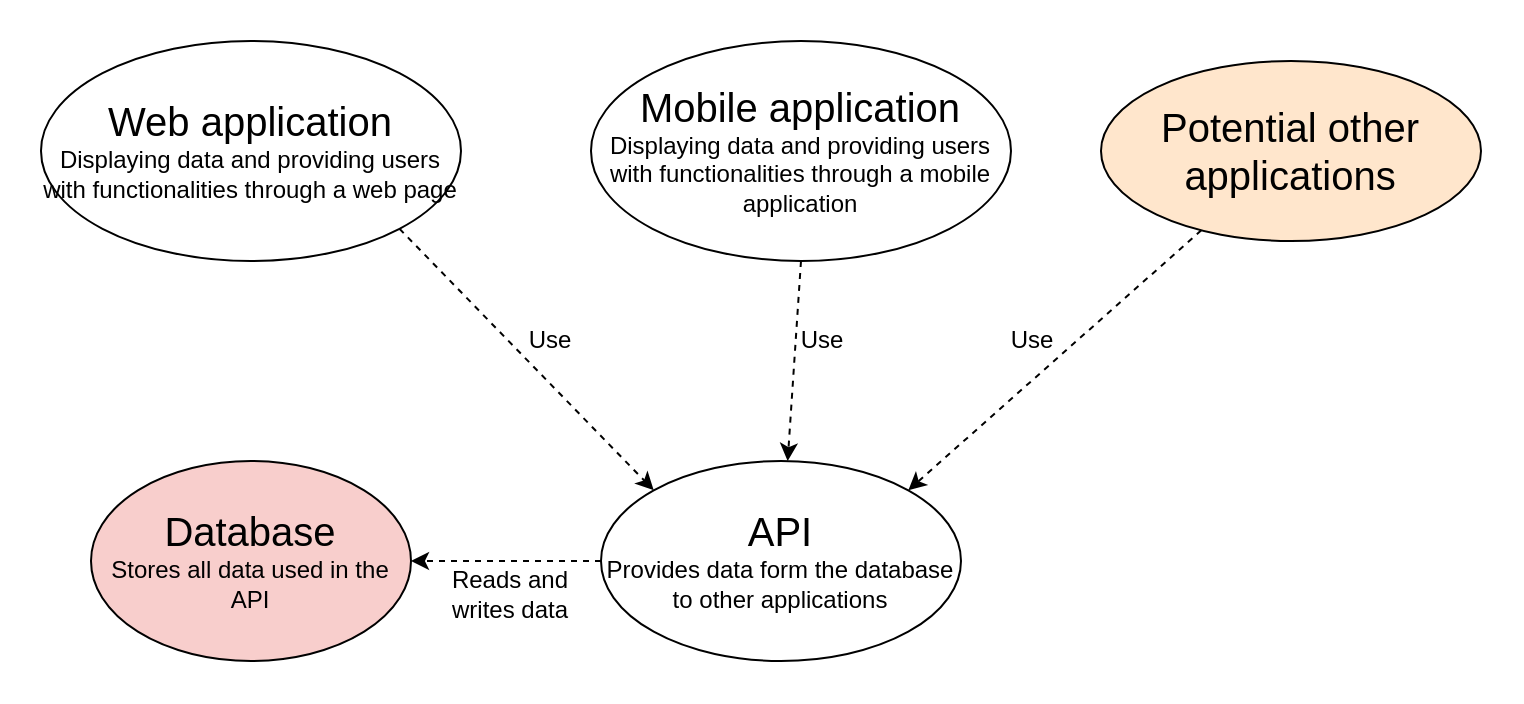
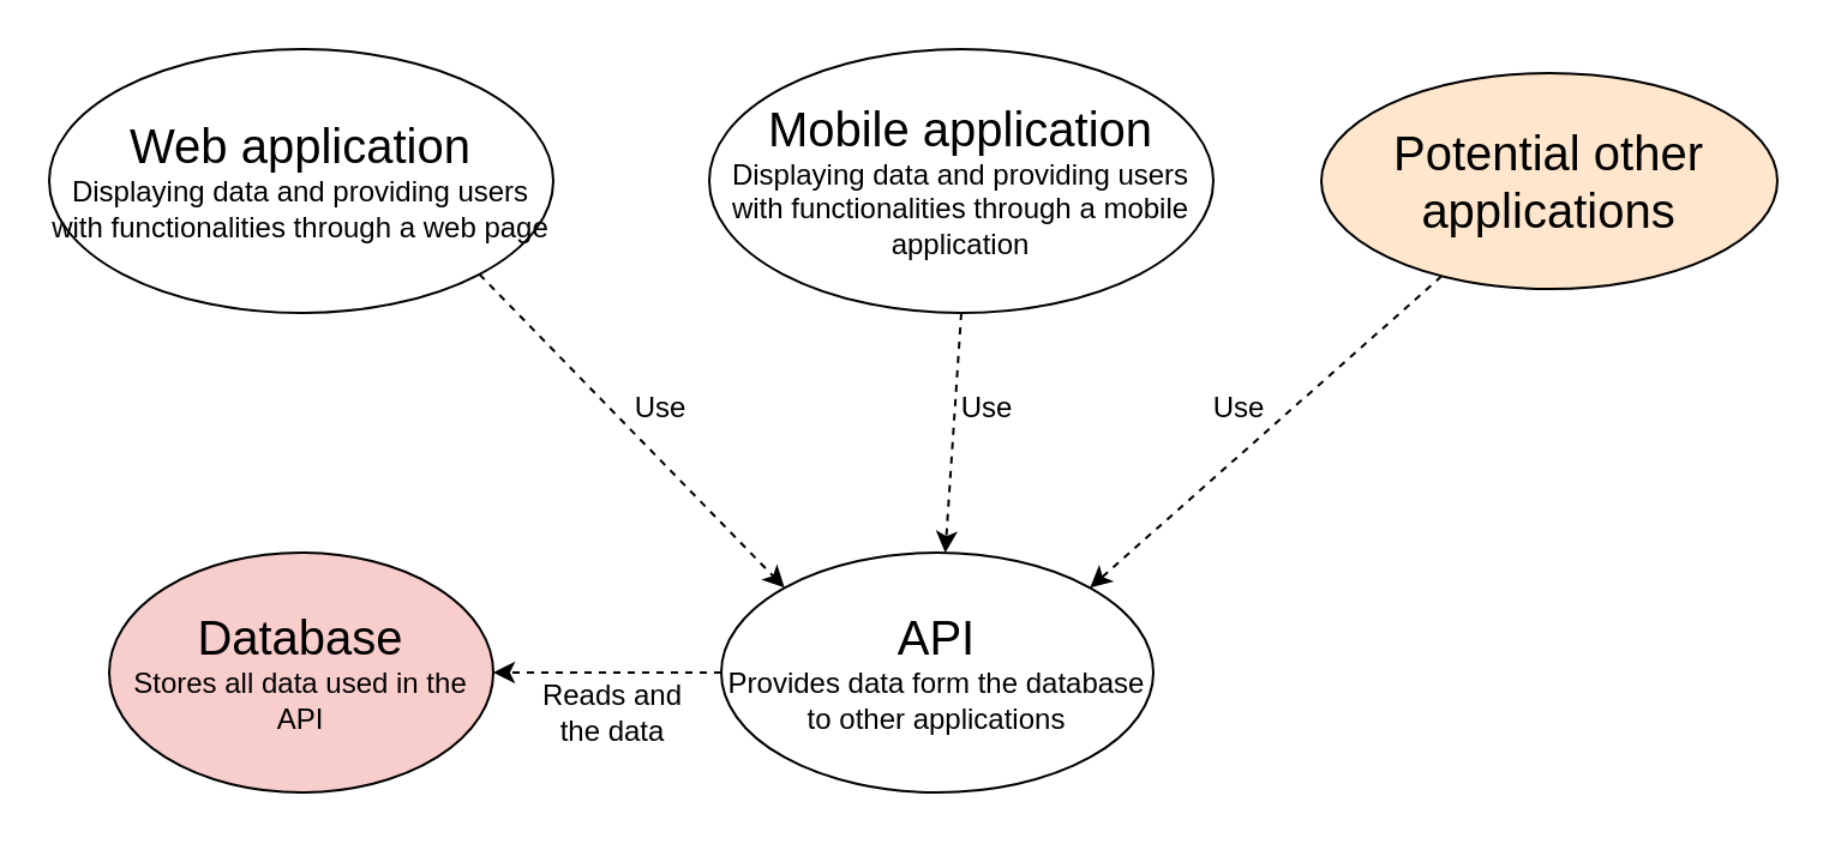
- <mxCell id="11" value="Reads and writes data" style="text;html=1;strokeColor=none;fillColor=none;align=center;verticalAlign=middle;whiteSpace=wrap;rounded=0;" vertex="1" parent="1"><mxGeometry x="219.5" y="287" width="70" height="20" as="geometry" /></mxCell>
+ <mxCell id="11" value="Reads and the data" style="text;html=1;strokeColor=none;fillColor=none;align=center;verticalAlign=middle;whiteSpace=wrap;rounded=0;" vertex="1" parent="1"><mxGeometry x="219.5" y="287" width="70" height="20" as="geometry" /></mxCell>
